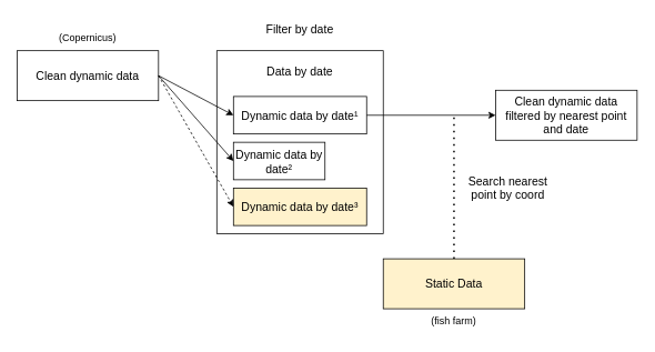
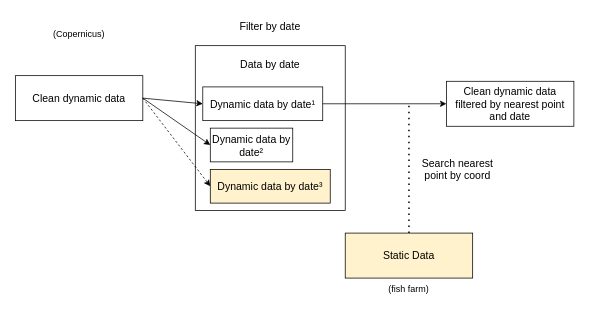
- <mxCell id="3" value="&lt;div&gt;&lt;font style=&quot;font-size: 14px;&quot;&gt;Clean dynamic data&lt;/font&gt;&lt;/div&gt;" style="rounded=0;whiteSpace=wrap;html=1;" vertex="1" parent="1"><mxGeometry x="20" y="60" width="170" height="60" as="geometry" /></mxCell>
+ <mxCell id="3" value="&lt;div&gt;&lt;font style=&quot;font-size: 14px;&quot;&gt;Clean dynamic data&lt;/font&gt;&lt;/div&gt;" style="rounded=0;whiteSpace=wrap;html=1;" vertex="1" parent="1"><mxGeometry x="20" y="100" width="170" height="60" as="geometry" /></mxCell>
- <mxCell id="7" value="&lt;font style=&quot;font-size: 14px;&quot;&gt;Dynamic data by date¹&lt;/font&gt;" style="rounded=0;whiteSpace=wrap;html=1;" vertex="1" parent="1"><mxGeometry x="280" y="115" width="160" height="45" as="geometry" /></mxCell>
+ <mxCell id="7" value="&lt;font style=&quot;font-size: 14px;&quot;&gt;Dynamic data by date¹&lt;/font&gt;" style="rounded=0;whiteSpace=wrap;html=1;" vertex="1" parent="1"><mxGeometry x="270" y="115" width="160" height="45" as="geometry" /></mxCell>
